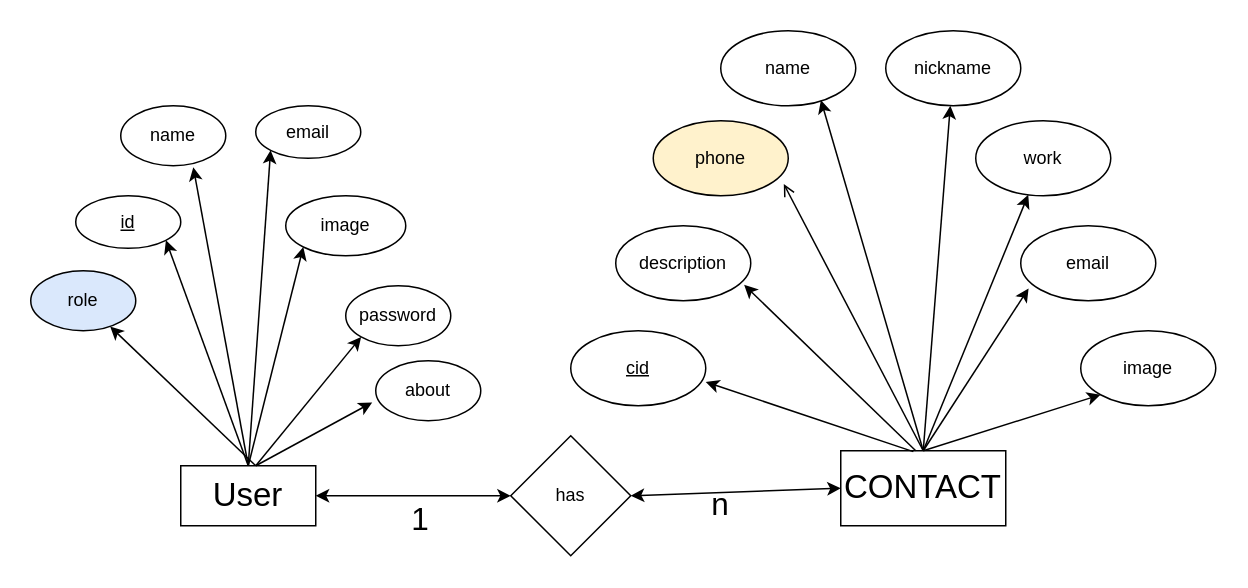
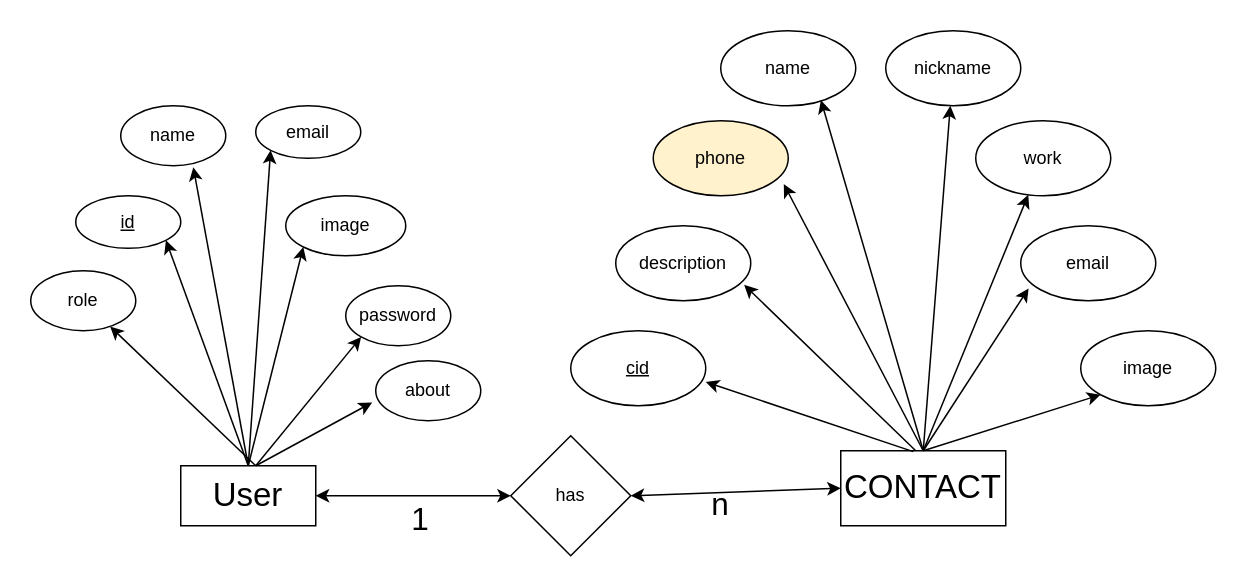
- <mxCell id="28" value="" style="endArrow=open;html=1;entryX=0.967;entryY=0.844;entryDx=0;entryDy=0;entryPerimeter=0;exitX=0.5;exitY=0;exitDx=0;exitDy=0;" edge="1" parent="1" source="3" target="18"><mxGeometry width="50" height="50" relative="1" as="geometry"><mxPoint x="610" y="290" as="sourcePoint" /><mxPoint x="566.78" y="86.2" as="targetPoint" /></mxGeometry></mxCell>
+ <mxCell id="28" value="" style="endArrow=classic;html=1;entryX=0.967;entryY=0.844;entryDx=0;entryDy=0;entryPerimeter=0;exitX=0.5;exitY=0;exitDx=0;exitDy=0;" edge="1" parent="1" source="3" target="18"><mxGeometry width="50" height="50" relative="1" as="geometry"><mxPoint x="610" y="290" as="sourcePoint" /><mxPoint x="566.78" y="86.2" as="targetPoint" /></mxGeometry></mxCell>
- <mxCell id="10" value="role" style="ellipse;whiteSpace=wrap;html=1;fillColor=#dae8fc;" vertex="1" parent="1"><mxGeometry x="20" y="180" width="70" height="40" as="geometry" /></mxCell>
+ <mxCell id="10" value="role" style="ellipse;whiteSpace=wrap;html=1;" vertex="1" parent="1"><mxGeometry x="20" y="180" width="70" height="40" as="geometry" /></mxCell>
